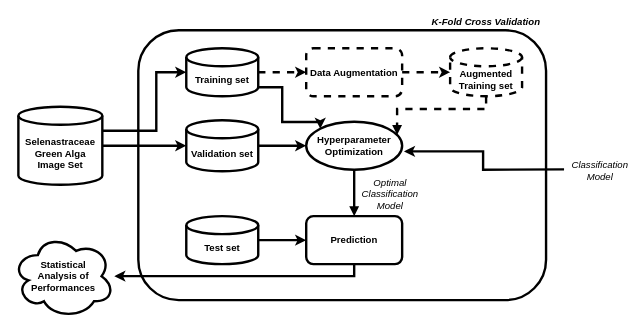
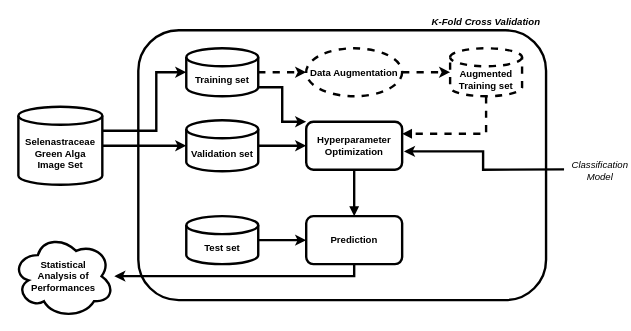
- <mxCell id="16" value="Data Augmentation" style="rounded=1;whiteSpace=wrap;html=1;fontSize=16;glass=0;strokeWidth=4;shadow=0;fontStyle=1;dashed=1;" parent="1" vertex="1"><mxGeometry x="510" y="80" width="160" height="80" as="geometry" /></mxCell>
+ <mxCell id="16" value="Data Augmentation" style="ellipse;whiteSpace=wrap;html=1;fontSize=16;glass=0;strokeWidth=4;shadow=0;fontStyle=1;dashed=1;" parent="1" vertex="1"><mxGeometry x="510" y="80" width="160" height="80" as="geometry" /></mxCell>
- <mxCell id="8" value="Hyperparameter&lt;br&gt;Optimization" style="ellipse;whiteSpace=wrap;html=1;fontSize=16;glass=0;strokeWidth=4;shadow=0;fontStyle=1;" parent="1" vertex="1"><mxGeometry x="510" y="202.5" width="160" height="80" as="geometry" /></mxCell>
+ <mxCell id="8" value="Hyperparameter&lt;br&gt;Optimization" style="rounded=1;whiteSpace=wrap;html=1;fontSize=16;glass=0;strokeWidth=4;shadow=0;fontStyle=1" parent="1" vertex="1"><mxGeometry x="510" y="202.5" width="160" height="80" as="geometry" /></mxCell>
- <mxCell id="22" value="Optimal Classification Model" style="text;html=1;strokeColor=none;fillColor=none;align=center;verticalAlign=middle;whiteSpace=wrap;rounded=0;fontSize=16;fontStyle=2;strokeWidth=4;" parent="1" vertex="1"><mxGeometry x="620" y="307.5" width="60" height="30" as="geometry" /></mxCell>
